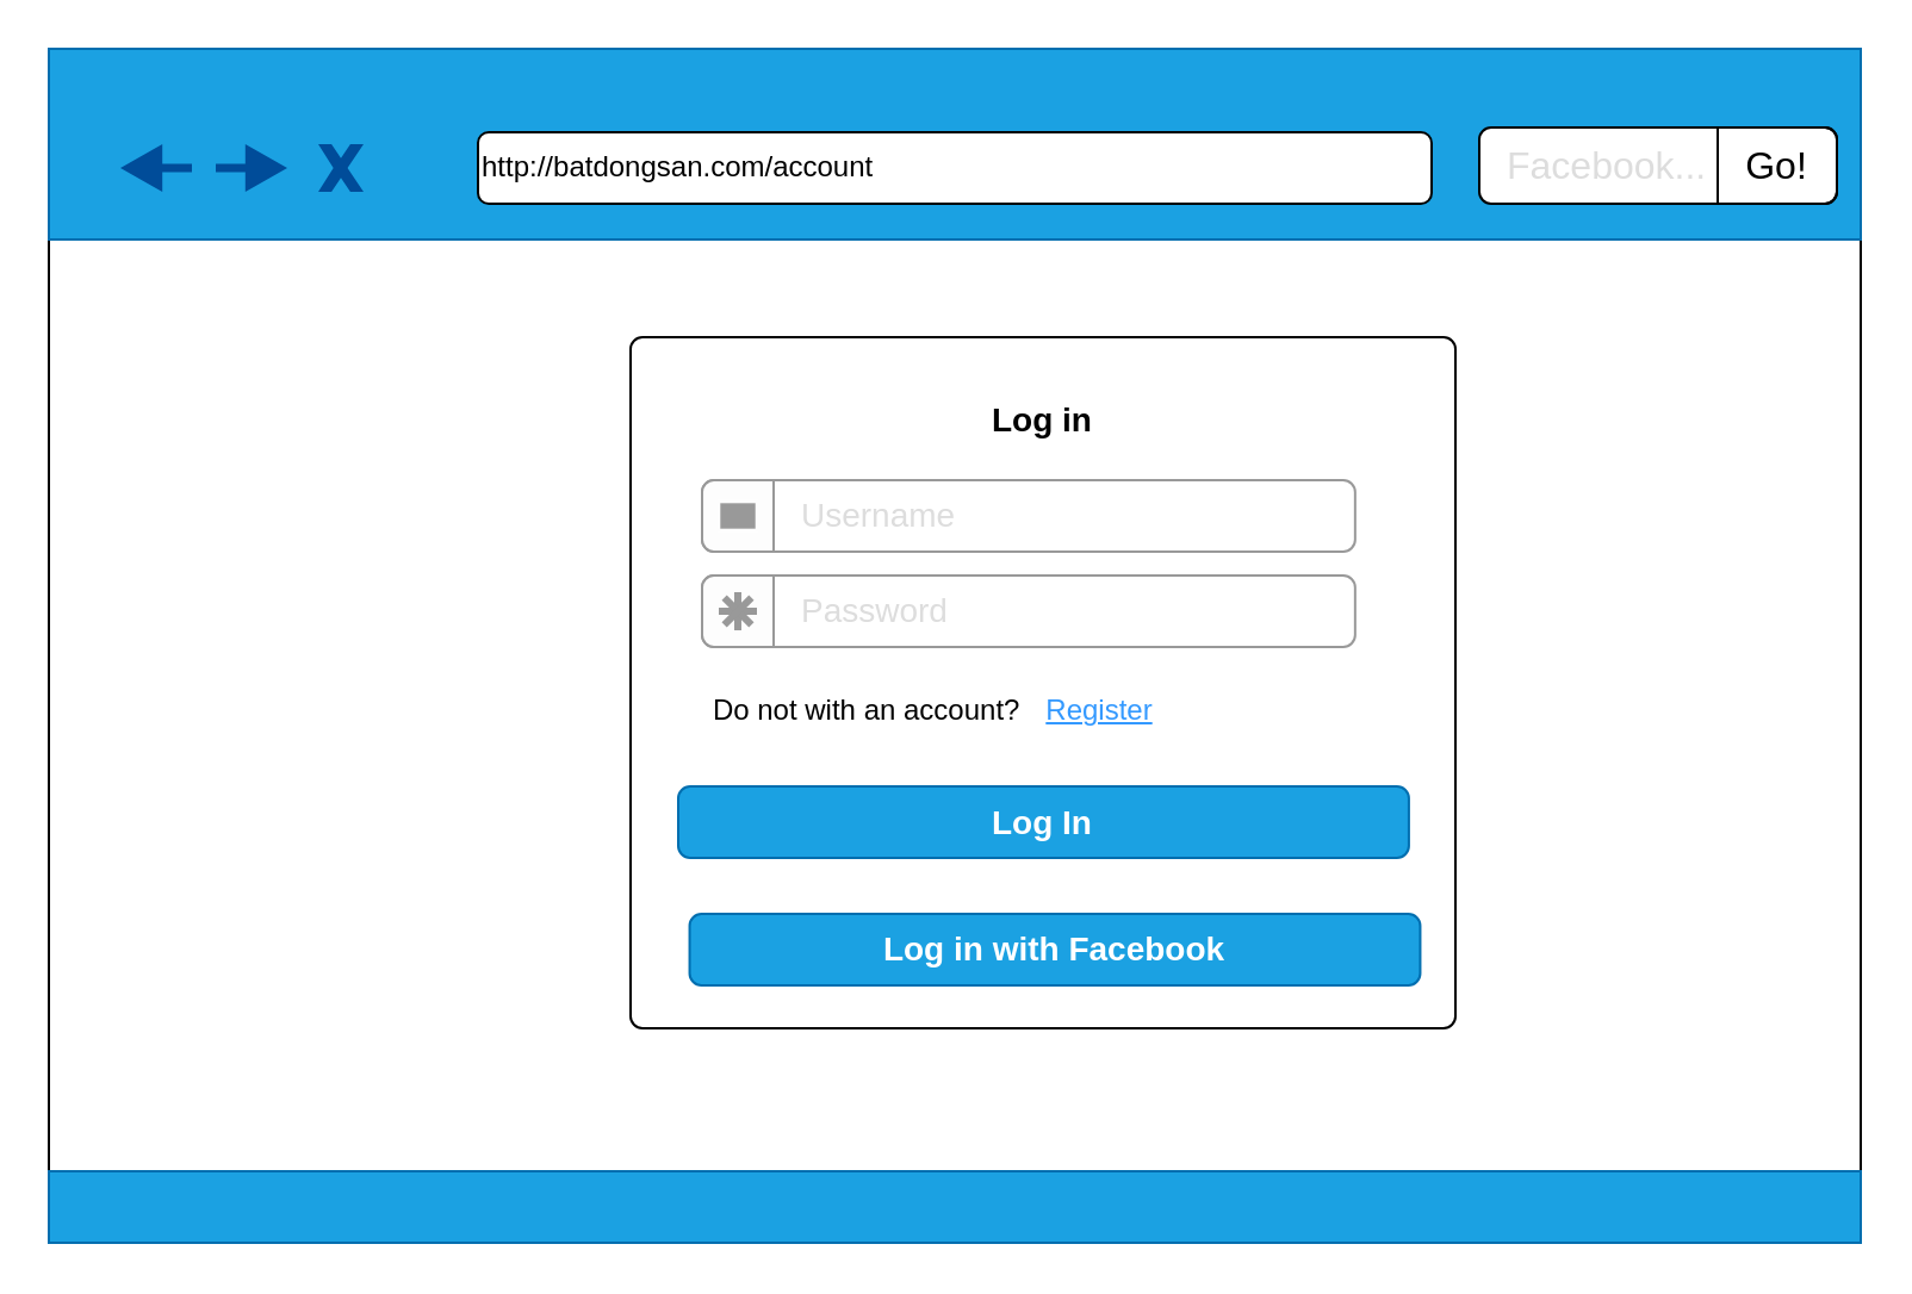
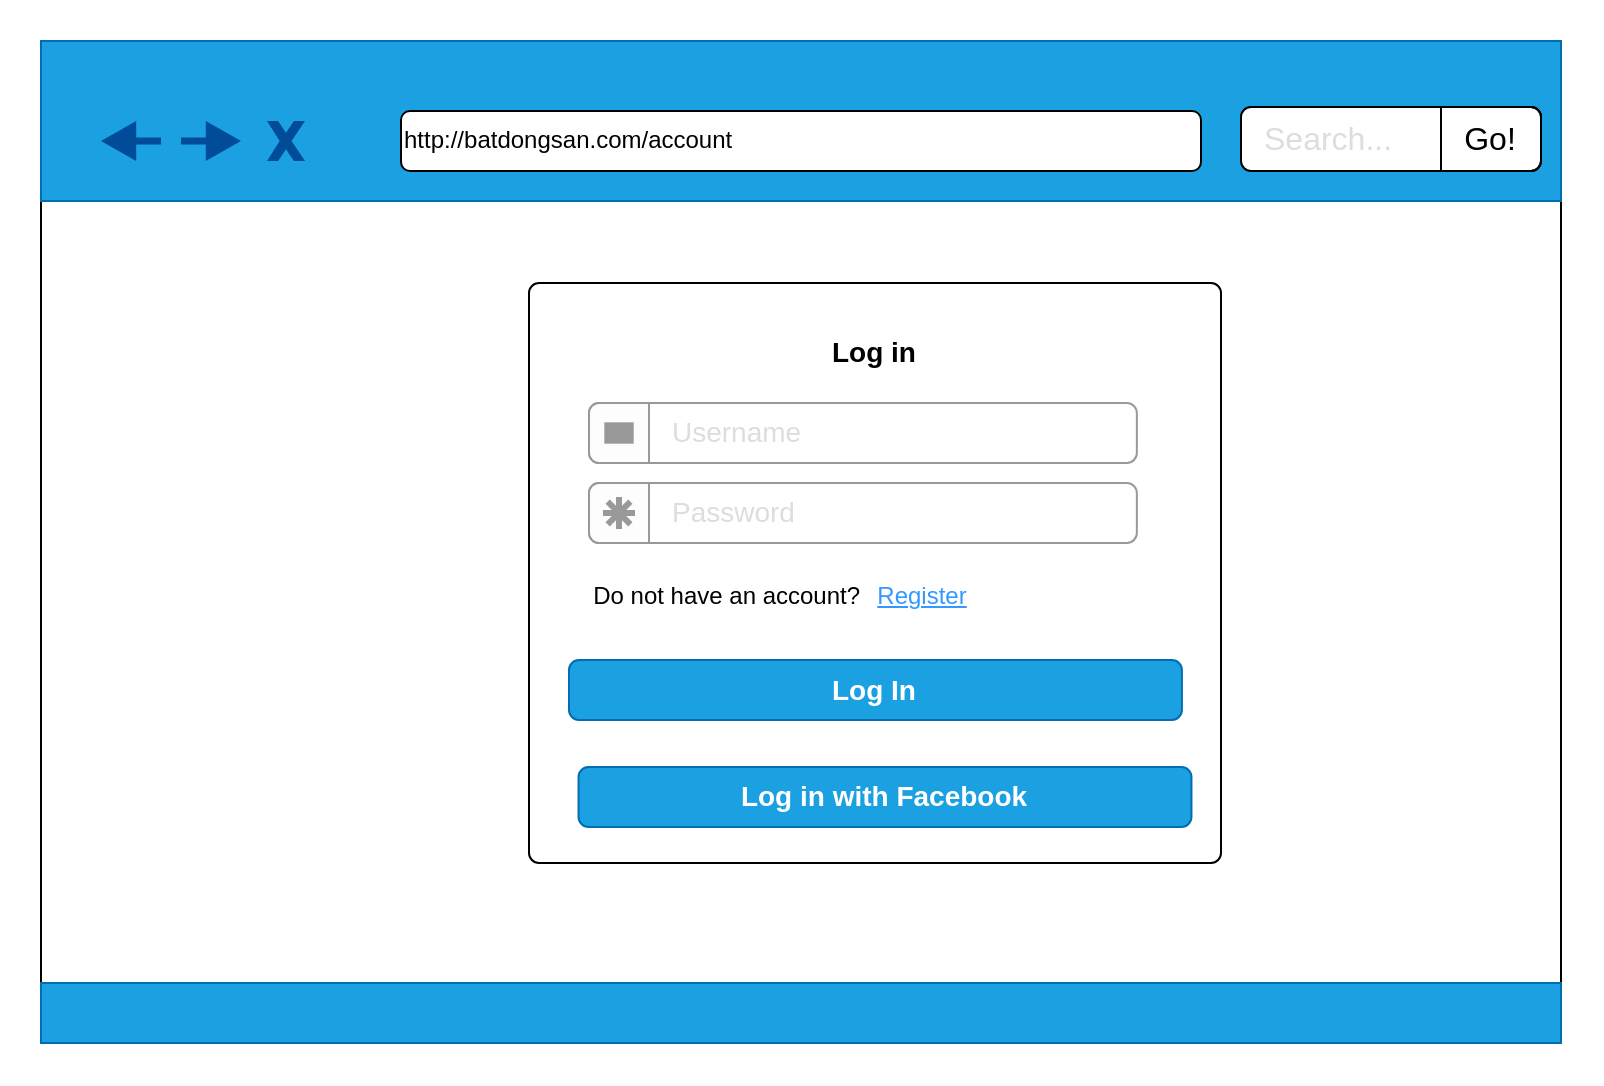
- <mxCell id="17" value="Facebook..." style="html=1;shadow=0;shape=mxgraph.bootstrap.rrect;fillColor=#ffffff;rSize=5;strokeColor=#000000;align=left;spacingLeft=10;fontSize=16;fontColor=#dddddd;whiteSpace=wrap;" parent="1" vertex="1"><mxGeometry x="620" y="53" width="150" height="32" as="geometry" /></mxCell>
+ <mxCell id="17" value="Search..." style="html=1;shadow=0;shape=mxgraph.bootstrap.rrect;fillColor=#ffffff;rSize=5;strokeColor=#000000;align=left;spacingLeft=10;fontSize=16;fontColor=#dddddd;whiteSpace=wrap;" parent="1" vertex="1"><mxGeometry x="620" y="53" width="150" height="32" as="geometry" /></mxCell>
- <mxCell id="14" value="Do not with an account?&amp;nbsp;" style="text;html=1;strokeColor=none;fillColor=none;align=center;verticalAlign=middle;whiteSpace=wrap;rounded=0;" parent="6" vertex="1"><mxGeometry x="28.833" y="147" width="144.167" height="20" as="geometry" /></mxCell>
+ <mxCell id="14" value="Do not have an account?&amp;nbsp;" style="text;html=1;strokeColor=none;fillColor=none;align=center;verticalAlign=middle;whiteSpace=wrap;rounded=0;" parent="6" vertex="1"><mxGeometry x="28.833" y="147" width="144.167" height="20" as="geometry" /></mxCell>
